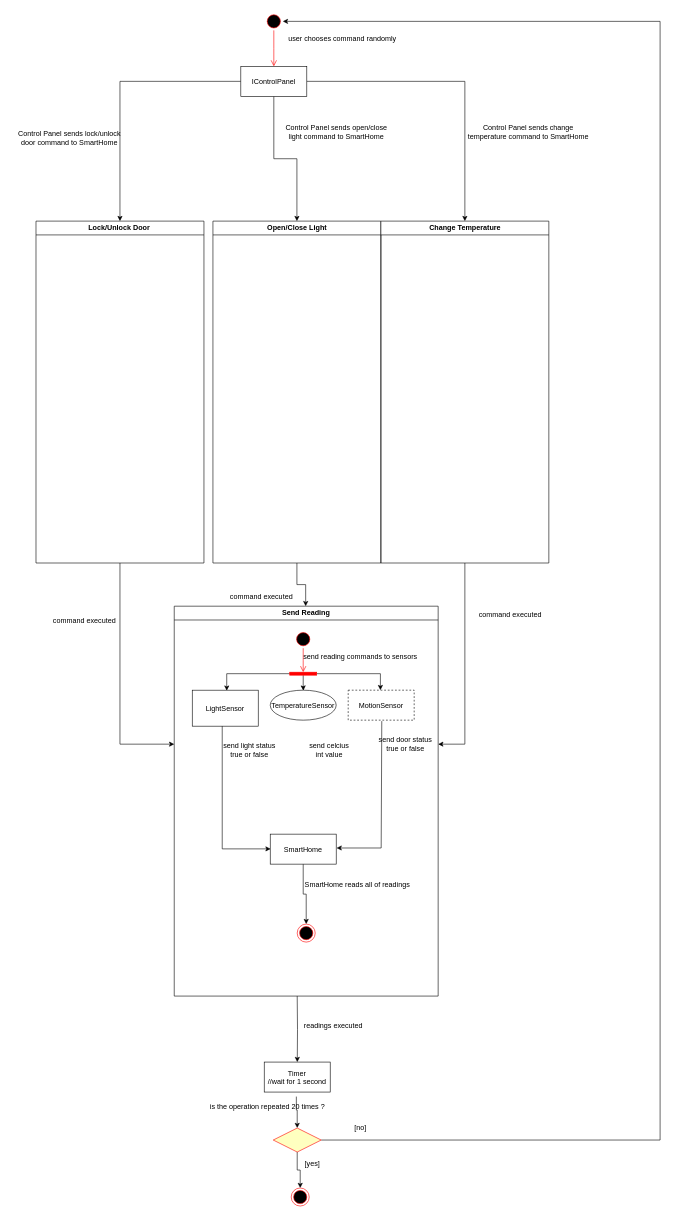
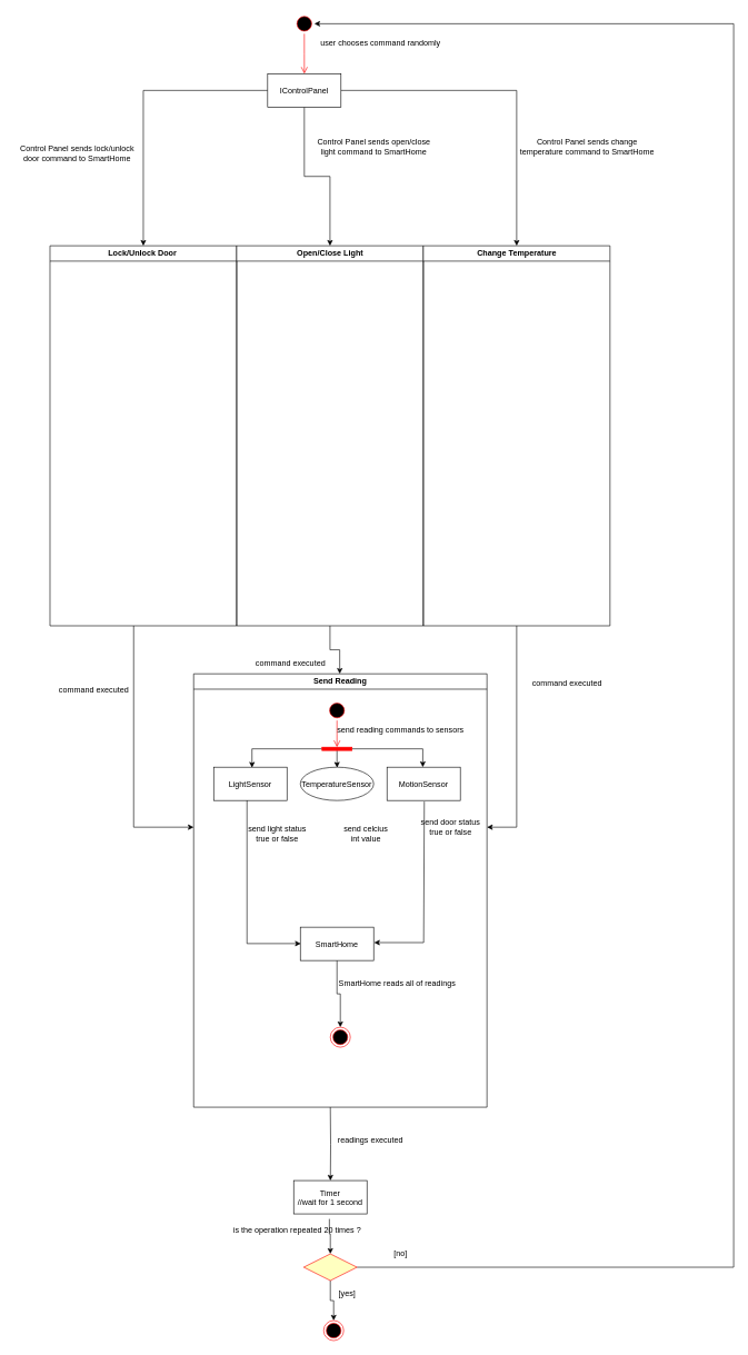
- <mxCell id="3" value="Lock/Unlock Door " style="swimlane;whiteSpace=wrap" parent="1" vertex="1"><mxGeometry x="59.5" y="368" width="280" height="570" as="geometry" /></mxCell>
+ <mxCell id="3" value="Lock/Unlock Door " style="swimlane;whiteSpace=wrap" parent="1" vertex="1"><mxGeometry x="74.5" y="368" width="280" height="570" as="geometry" /></mxCell>
- <mxCell id="30" value="MotionSensor" style="dashed=1;" vertex="1" parent="19"><mxGeometry x="290" y="140" width="110" height="50" as="geometry" /></mxCell>
+ <mxCell id="30" value="MotionSensor" style="" vertex="1" parent="19"><mxGeometry x="290" y="140" width="110" height="50" as="geometry" /></mxCell>
- <mxCell id="27" value="LightSensor" style="" vertex="1" parent="19"><mxGeometry x="30" y="140" width="110" height="60" as="geometry" /></mxCell>
+ <mxCell id="27" value="LightSensor" style="" vertex="1" parent="19"><mxGeometry x="30" y="140" width="110" height="50" as="geometry" /></mxCell>
